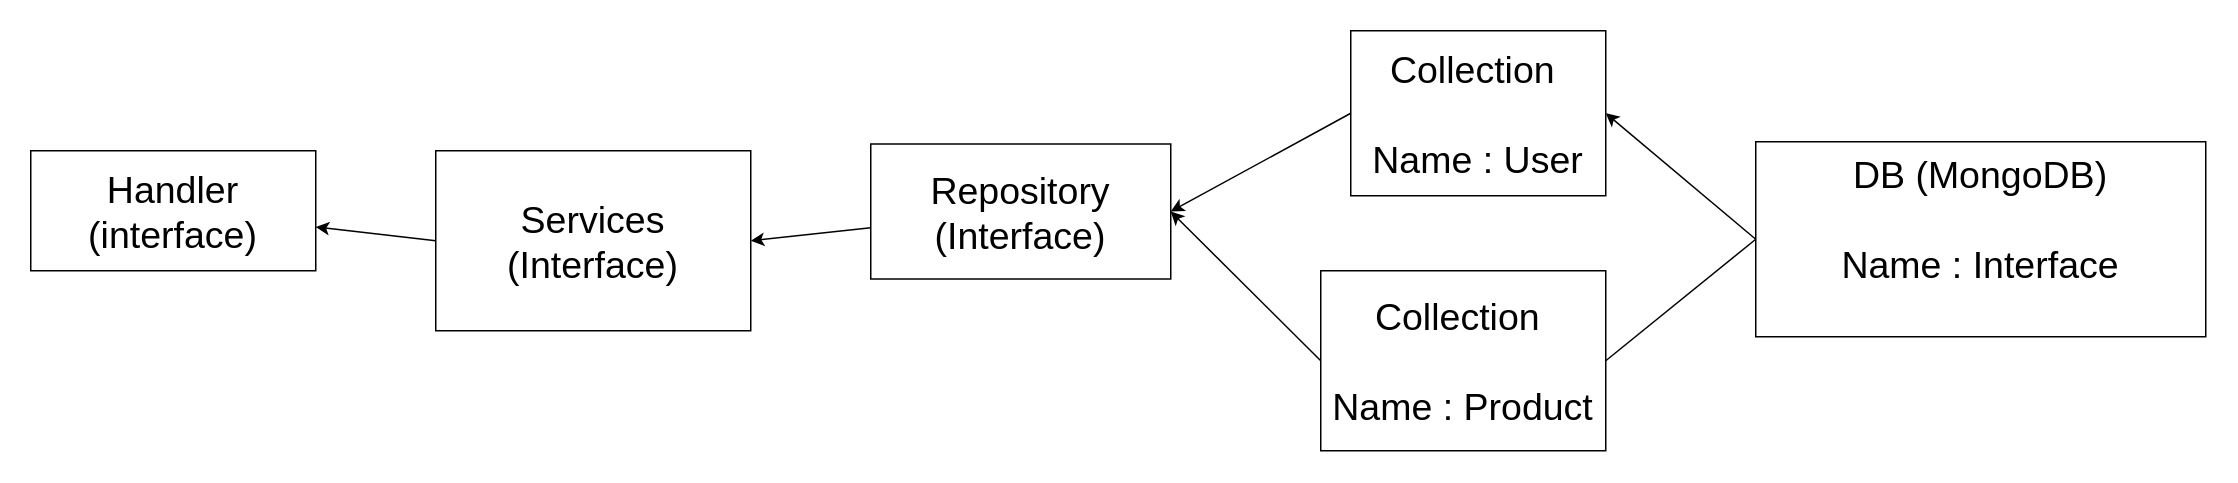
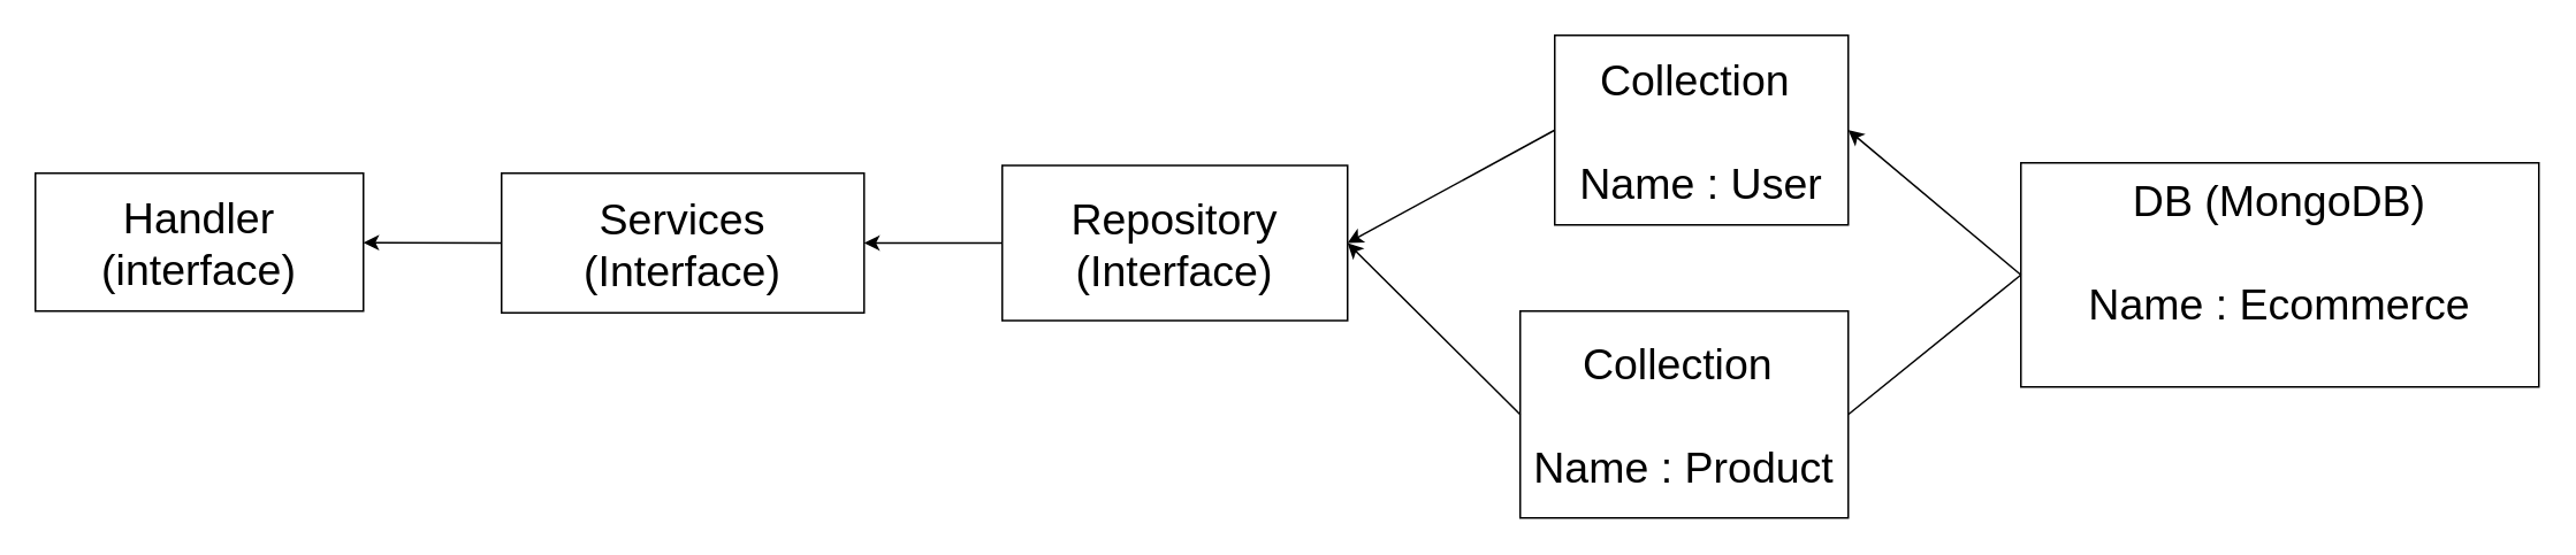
- <mxCell id="2" value="&lt;font style=&quot;font-size: 25px;&quot;&gt;DB (MongoDB)&lt;br&gt;&lt;br&gt;Name :&amp;nbsp;Interface&lt;/font&gt;" style="rounded=0;whiteSpace=wrap;html=1;align=center;verticalAlign=top;" vertex="1" parent="1"><mxGeometry x="1170" y="94" width="300" height="130" as="geometry" /></mxCell>
+ <mxCell id="2" value="&lt;font style=&quot;font-size: 25px;&quot;&gt;DB (MongoDB)&lt;br&gt;&lt;br&gt;Name :&amp;nbsp;Ecommerce&lt;/font&gt;" style="rounded=0;whiteSpace=wrap;html=1;align=center;verticalAlign=top;" vertex="1" parent="1"><mxGeometry x="1170" y="94" width="300" height="130" as="geometry" /></mxCell>
- <mxCell id="10" value="&lt;font style=&quot;font-size: 25px;&quot;&gt;Services (Interface)&lt;/font&gt;" style="rounded=0;whiteSpace=wrap;html=1;" vertex="1" parent="1"><mxGeometry x="290" y="100" width="210" height="120" as="geometry" /></mxCell>
+ <mxCell id="10" value="&lt;font style=&quot;font-size: 25px;&quot;&gt;Services (Interface)&lt;/font&gt;" style="rounded=0;whiteSpace=wrap;html=1;" vertex="1" parent="1"><mxGeometry x="290" y="100" width="210" height="81" as="geometry" /></mxCell>
